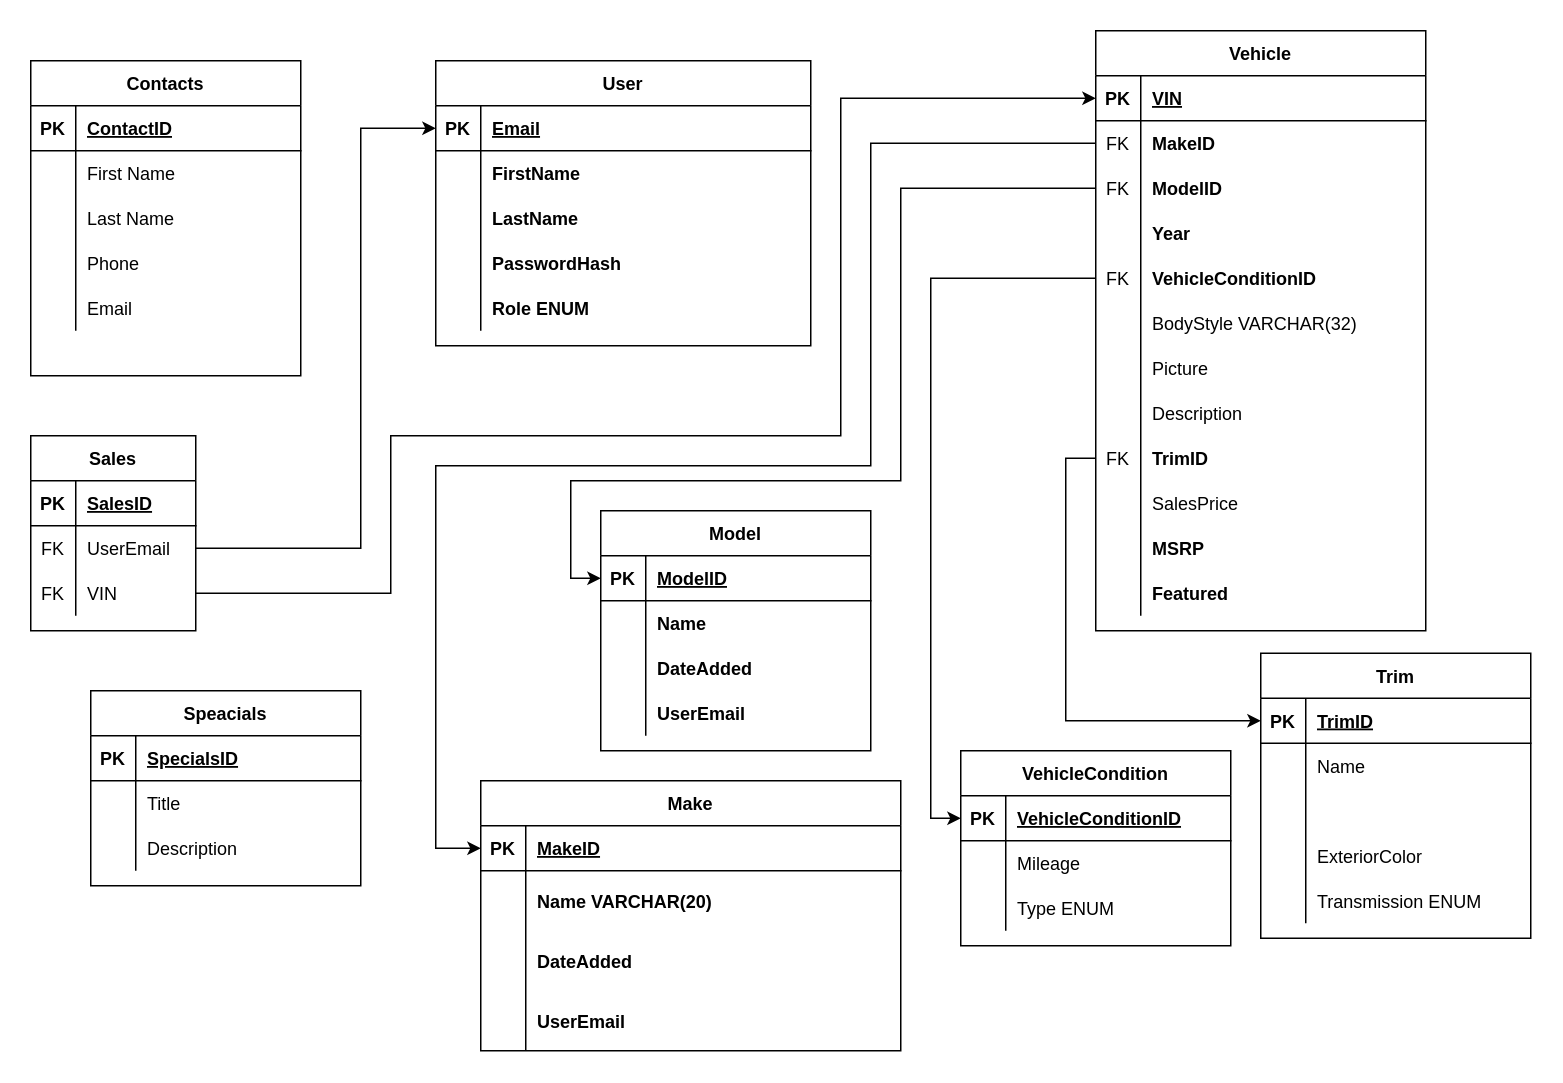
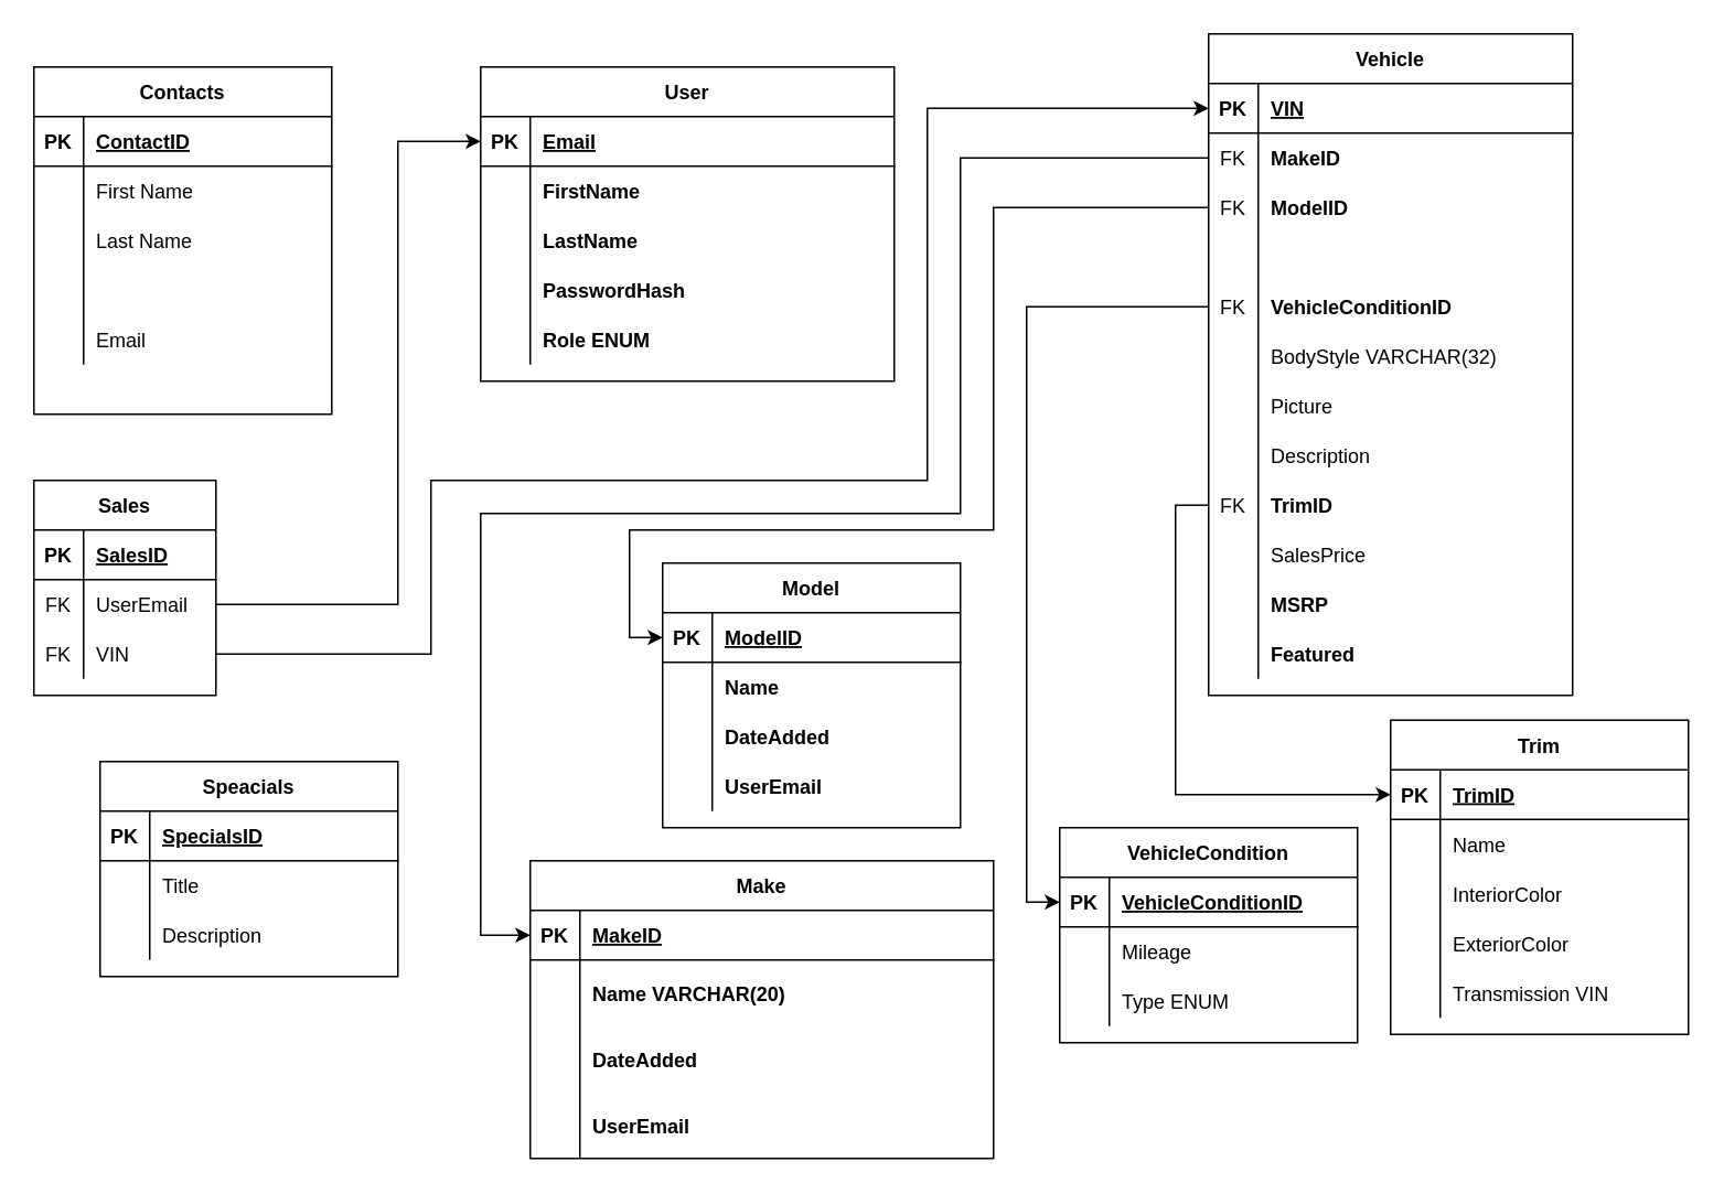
- <mxCell id="30" value="Year" style="shape=partialRectangle;connectable=0;fillColor=none;top=0;left=0;bottom=0;right=0;align=left;spacingLeft=6;overflow=hidden;fontStyle=1" vertex="1" parent="28"><mxGeometry x="30" width="190" height="30" as="geometry" /></mxCell>
- <mxCell id="133" value="Phone" style="shape=partialRectangle;connectable=0;fillColor=none;top=0;left=0;bottom=0;right=0;align=left;spacingLeft=6;overflow=hidden;" vertex="1" parent="131"><mxGeometry x="30" width="150" height="30" as="geometry" /></mxCell>
+ <mxCell id="89" value="InteriorColor" style="shape=partialRectangle;connectable=0;fillColor=none;top=0;left=0;bottom=0;right=0;align=left;spacingLeft=6;overflow=hidden;" vertex="1" parent="87"><mxGeometry x="30" width="150" height="30" as="geometry" /></mxCell>
- <mxCell id="95" value="Transmission ENUM" style="shape=partialRectangle;connectable=0;fillColor=none;top=0;left=0;bottom=0;right=0;align=left;spacingLeft=6;overflow=hidden;" vertex="1" parent="93"><mxGeometry x="30" width="150" height="30" as="geometry" /></mxCell>
+ <mxCell id="95" value="Transmission VIN" style="shape=partialRectangle;connectable=0;fillColor=none;top=0;left=0;bottom=0;right=0;align=left;spacingLeft=6;overflow=hidden;" vertex="1" parent="93"><mxGeometry x="30" width="150" height="30" as="geometry" /></mxCell>
